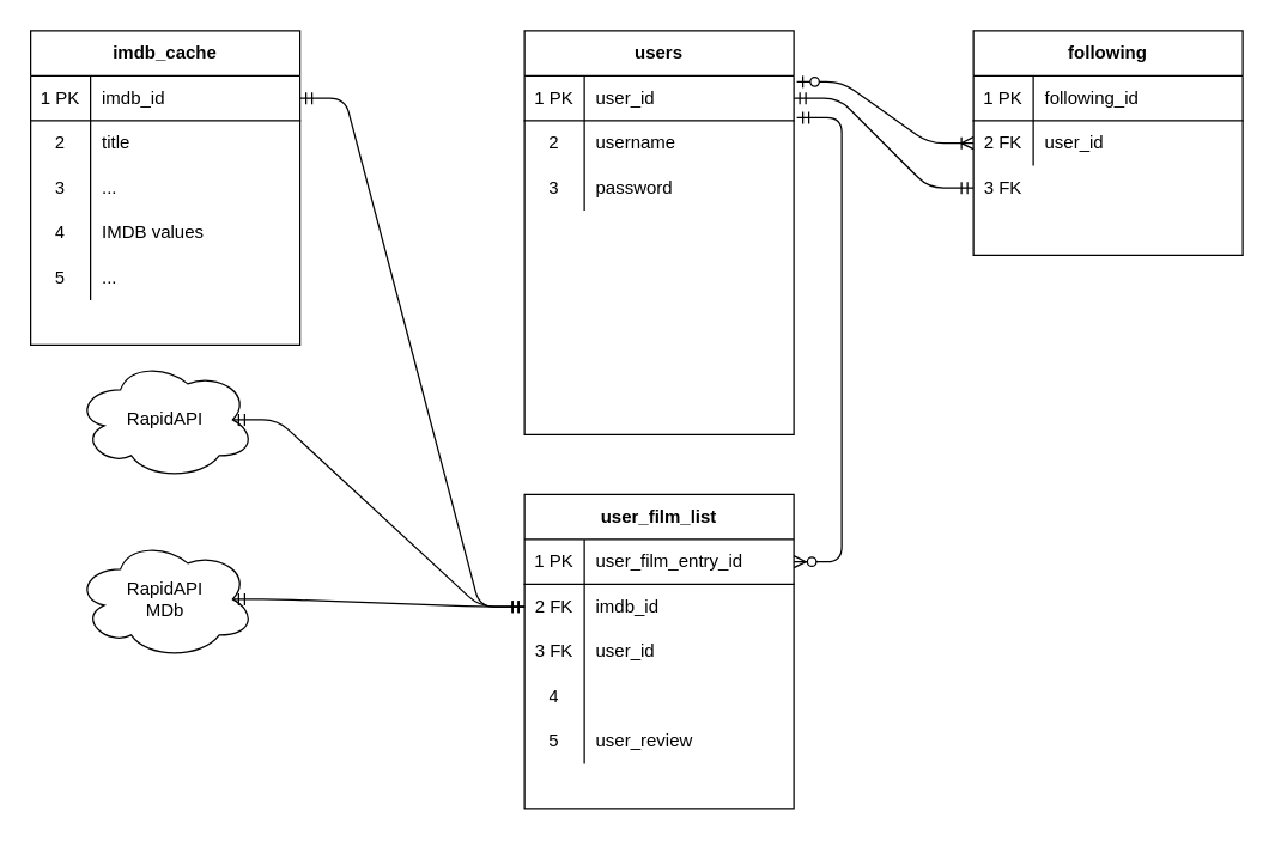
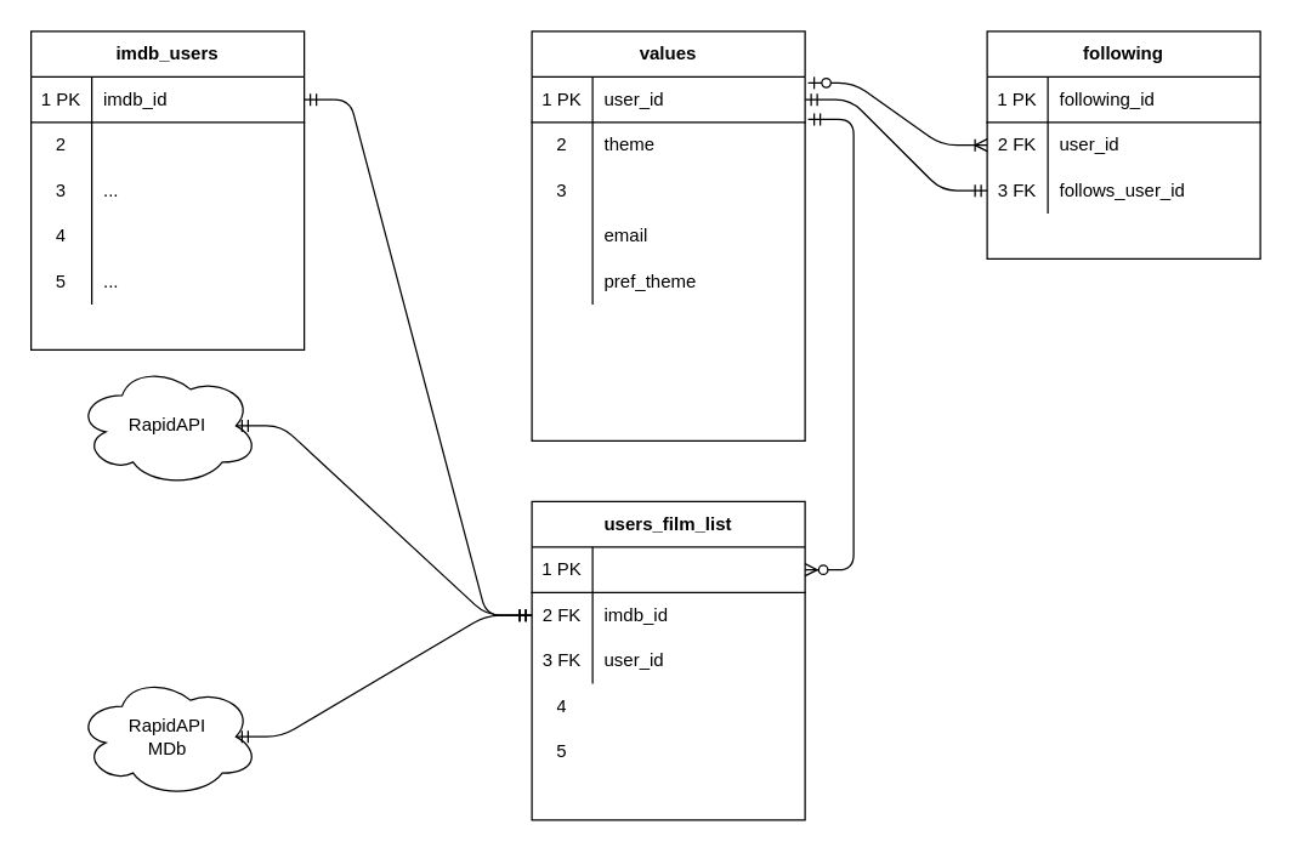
- <mxCell id="2" value="imdb_cache" style="shape=table;html=1;whiteSpace=wrap;startSize=30;container=1;collapsible=0;childLayout=tableLayout;fixedRows=1;rowLines=0;fontStyle=1;align=center;" vertex="1" parent="1"><mxGeometry x="20" y="20" width="180" height="210" as="geometry" /></mxCell>
+ <mxCell id="2" value="imdb_users" style="shape=table;html=1;whiteSpace=wrap;startSize=30;container=1;collapsible=0;childLayout=tableLayout;fixedRows=1;rowLines=0;fontStyle=1;align=center;" vertex="1" parent="1"><mxGeometry x="20" y="20" width="180" height="210" as="geometry" /></mxCell>
- <mxCell id="18" value="users" style="shape=table;html=1;whiteSpace=wrap;startSize=30;container=1;collapsible=0;childLayout=tableLayout;fixedRows=1;rowLines=0;fontStyle=1;align=center;" vertex="1" parent="1"><mxGeometry x="350" y="20" width="180" height="270" as="geometry" /></mxCell>
+ <mxCell id="18" value="values" style="shape=table;html=1;whiteSpace=wrap;startSize=30;container=1;collapsible=0;childLayout=tableLayout;fixedRows=1;rowLines=0;fontStyle=1;align=center;" vertex="1" parent="1"><mxGeometry x="350" y="20" width="180" height="270" as="geometry" /></mxCell>
- <mxCell id="8" value="title" style="shape=partialRectangle;html=1;whiteSpace=wrap;connectable=0;fillColor=none;top=0;left=0;bottom=0;right=0;align=left;spacingLeft=6;overflow=hidden;" vertex="1" parent="6"><mxGeometry x="40" width="140" height="30" as="geometry" /></mxCell>
- <mxCell id="24" value="username" style="shape=partialRectangle;html=1;whiteSpace=wrap;connectable=0;fillColor=none;top=0;left=0;bottom=0;right=0;align=left;spacingLeft=6;overflow=hidden;" vertex="1" parent="22"><mxGeometry x="40" width="140" height="30" as="geometry" /></mxCell>
+ <mxCell id="24" value="theme" style="shape=partialRectangle;html=1;whiteSpace=wrap;connectable=0;fillColor=none;top=0;left=0;bottom=0;right=0;align=left;spacingLeft=6;overflow=hidden;" vertex="1" parent="22"><mxGeometry x="40" width="140" height="30" as="geometry" /></mxCell>
- <mxCell id="27" value="password" style="shape=partialRectangle;html=1;whiteSpace=wrap;connectable=0;fillColor=none;top=0;left=0;bottom=0;right=0;align=left;spacingLeft=6;overflow=hidden;" vertex="1" parent="25"><mxGeometry x="40" width="140" height="30" as="geometry" /></mxCell>
+ <mxCell id="47" value="follows_user_id" style="shape=partialRectangle;html=1;whiteSpace=wrap;connectable=0;fillColor=none;top=0;left=0;bottom=0;right=0;align=left;spacingLeft=6;overflow=hidden;" vertex="1" parent="45"><mxGeometry x="40" width="140" height="30" as="geometry" /></mxCell>
- <mxCell id="14" value="IMDB values" style="shape=partialRectangle;html=1;whiteSpace=wrap;connectable=0;fillColor=none;top=0;left=0;bottom=0;right=0;align=left;spacingLeft=6;overflow=hidden;" vertex="1" parent="12"><mxGeometry x="40" width="140" height="30" as="geometry" /></mxCell>
+ <mxCell id="30" value="email" style="shape=partialRectangle;html=1;whiteSpace=wrap;connectable=0;fillColor=none;top=0;left=0;bottom=0;right=0;align=left;spacingLeft=6;overflow=hidden;" vertex="1" parent="28"><mxGeometry x="40" width="140" height="30" as="geometry" /></mxCell>
+ <mxCell id="33" value="pref_theme" style="shape=partialRectangle;html=1;whiteSpace=wrap;connectable=0;fillColor=none;top=0;left=0;bottom=0;right=0;align=left;spacingLeft=6;overflow=hidden;" vertex="1" parent="31"><mxGeometry x="40" width="140" height="30" as="geometry" /></mxCell>
- <mxCell id="50" value="user_film_list" style="shape=table;html=1;whiteSpace=wrap;startSize=30;container=1;collapsible=0;childLayout=tableLayout;fixedRows=1;rowLines=0;fontStyle=1;align=center;" vertex="1" parent="1"><mxGeometry x="350" y="330" width="180" height="210" as="geometry" /></mxCell>
+ <mxCell id="50" value="users_film_list" style="shape=table;html=1;whiteSpace=wrap;startSize=30;container=1;collapsible=0;childLayout=tableLayout;fixedRows=1;rowLines=0;fontStyle=1;align=center;" vertex="1" parent="1"><mxGeometry x="350" y="330" width="180" height="210" as="geometry" /></mxCell>
- <mxCell id="53" value="user_film_entry_id" style="shape=partialRectangle;html=1;whiteSpace=wrap;connectable=0;fillColor=none;top=0;left=0;bottom=0;right=0;align=left;spacingLeft=6;overflow=hidden;" vertex="1" parent="51"><mxGeometry x="40" width="140" height="30" as="geometry" /></mxCell>
- <mxCell id="49" value="RapidAPI&lt;br&gt;MDb" style="ellipse;shape=cloud;whiteSpace=wrap;html=1;" vertex="1" parent="1"><mxGeometry x="50" y="360" width="120" height="80" as="geometry" /></mxCell>
+ <mxCell id="49" value="RapidAPI&lt;br&gt;MDb" style="ellipse;shape=cloud;whiteSpace=wrap;html=1;" vertex="1" parent="1"><mxGeometry x="50" y="445" width="120" height="80" as="geometry" /></mxCell>
- <mxCell id="64" value="&lt;span&gt;user_review&lt;/span&gt;" style="shape=partialRectangle;html=1;whiteSpace=wrap;connectable=0;fillColor=none;top=0;left=0;bottom=0;right=0;align=left;spacingLeft=6;overflow=hidden;" vertex="1" parent="62"><mxGeometry x="40" width="140" height="30" as="geometry" /></mxCell>
